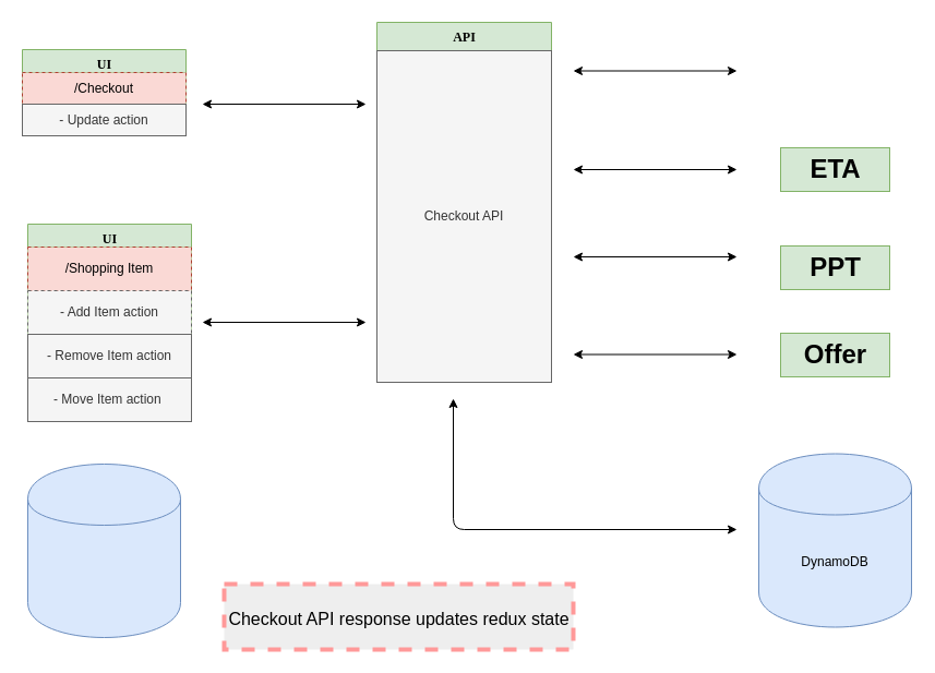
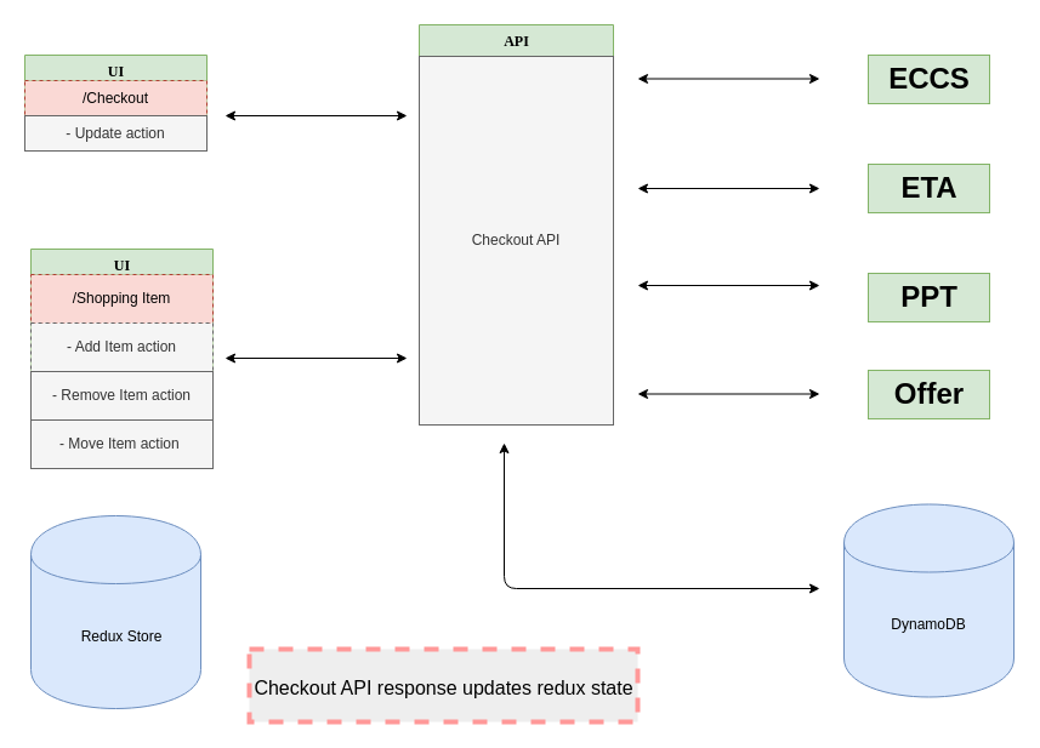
+ <mxCell id="9" value="ECCS" style="text;strokeColor=#82b366;fillColor=#d5e8d4;html=1;fontSize=24;fontStyle=1;verticalAlign=middle;align=center;" parent="1" vertex="1"><mxGeometry x="715" y="45" width="100" height="40" as="geometry" /></mxCell>
+ <mxCell id="16" value="Redux Store" style="text;html=1;strokeColor=none;fillColor=none;align=center;verticalAlign=middle;whiteSpace=wrap;rounded=0;" parent="1" vertex="1"><mxGeometry x="65" y="515" width="70" height="20" as="geometry" /></mxCell>
